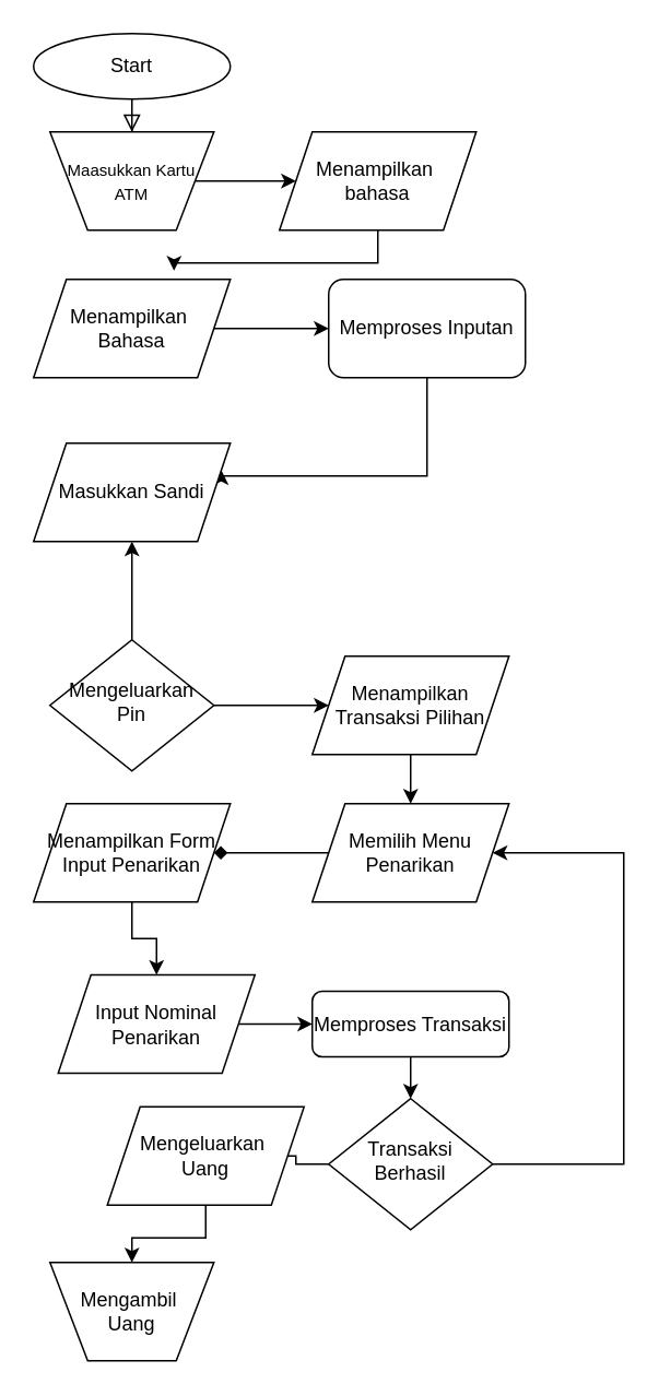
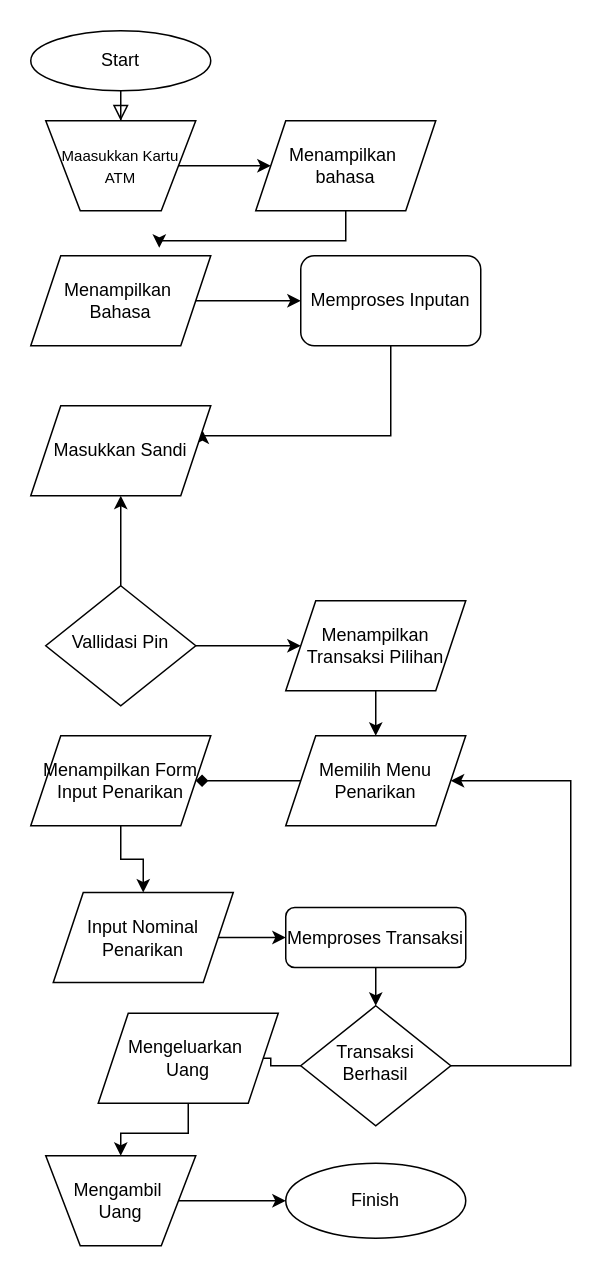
- <mxCell id="4" value="Mengeluarkan Pin" style="rhombus;whiteSpace=wrap;html=1;shadow=0;fontFamily=Helvetica;fontSize=12;align=center;strokeWidth=1;spacing=6;spacingTop=-4;" parent="1" vertex="1"><mxGeometry x="30" y="390" width="100" height="80" as="geometry" /></mxCell>
+ <mxCell id="4" value="Vallidasi Pin" style="rhombus;whiteSpace=wrap;html=1;shadow=0;fontFamily=Helvetica;fontSize=12;align=center;strokeWidth=1;spacing=6;spacingTop=-4;" parent="1" vertex="1"><mxGeometry x="30" y="390" width="100" height="80" as="geometry" /></mxCell>
+ <mxCell id="30" value="" style="edgeStyle=orthogonalEdgeStyle;rounded=0;orthogonalLoop=1;jettySize=auto;html=1;" edge="1" parent="1" source="31" target="32"><mxGeometry relative="1" as="geometry" /></mxCell>
+ <mxCell id="32" value="Finish" style="ellipse;whiteSpace=wrap;html=1;" vertex="1" parent="1"><mxGeometry x="190" y="775" width="120" height="50" as="geometry" /></mxCell>
